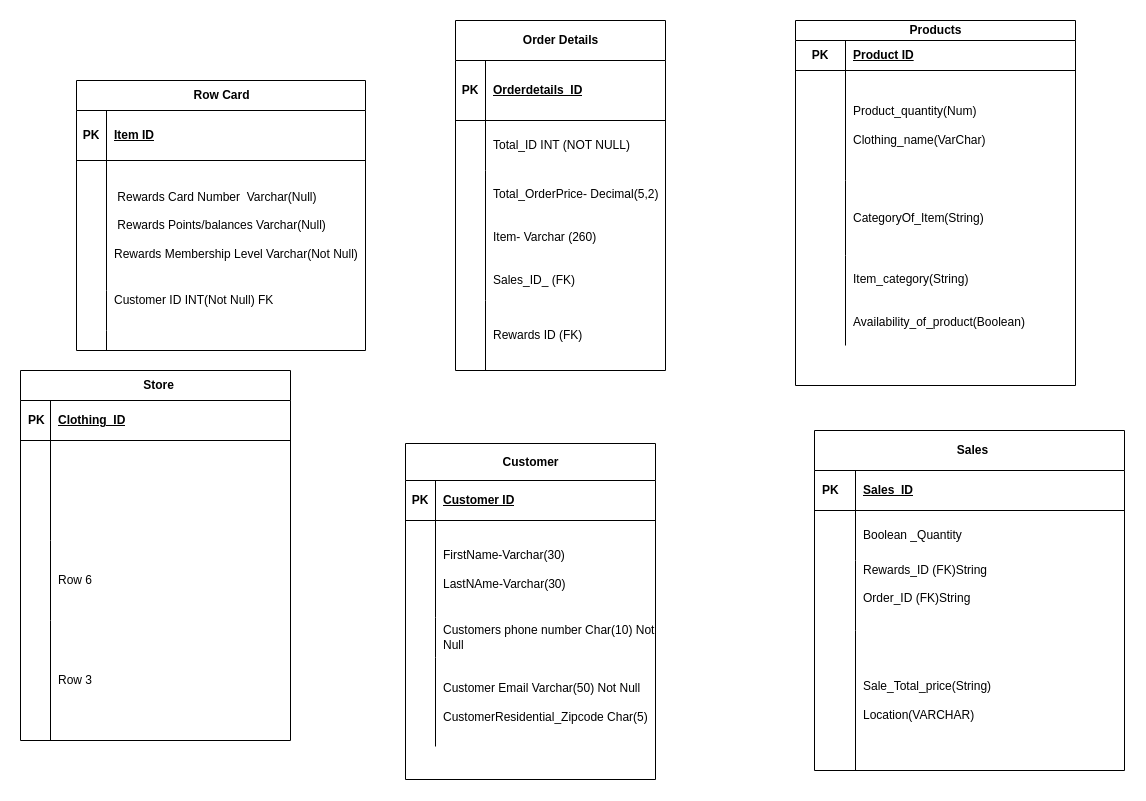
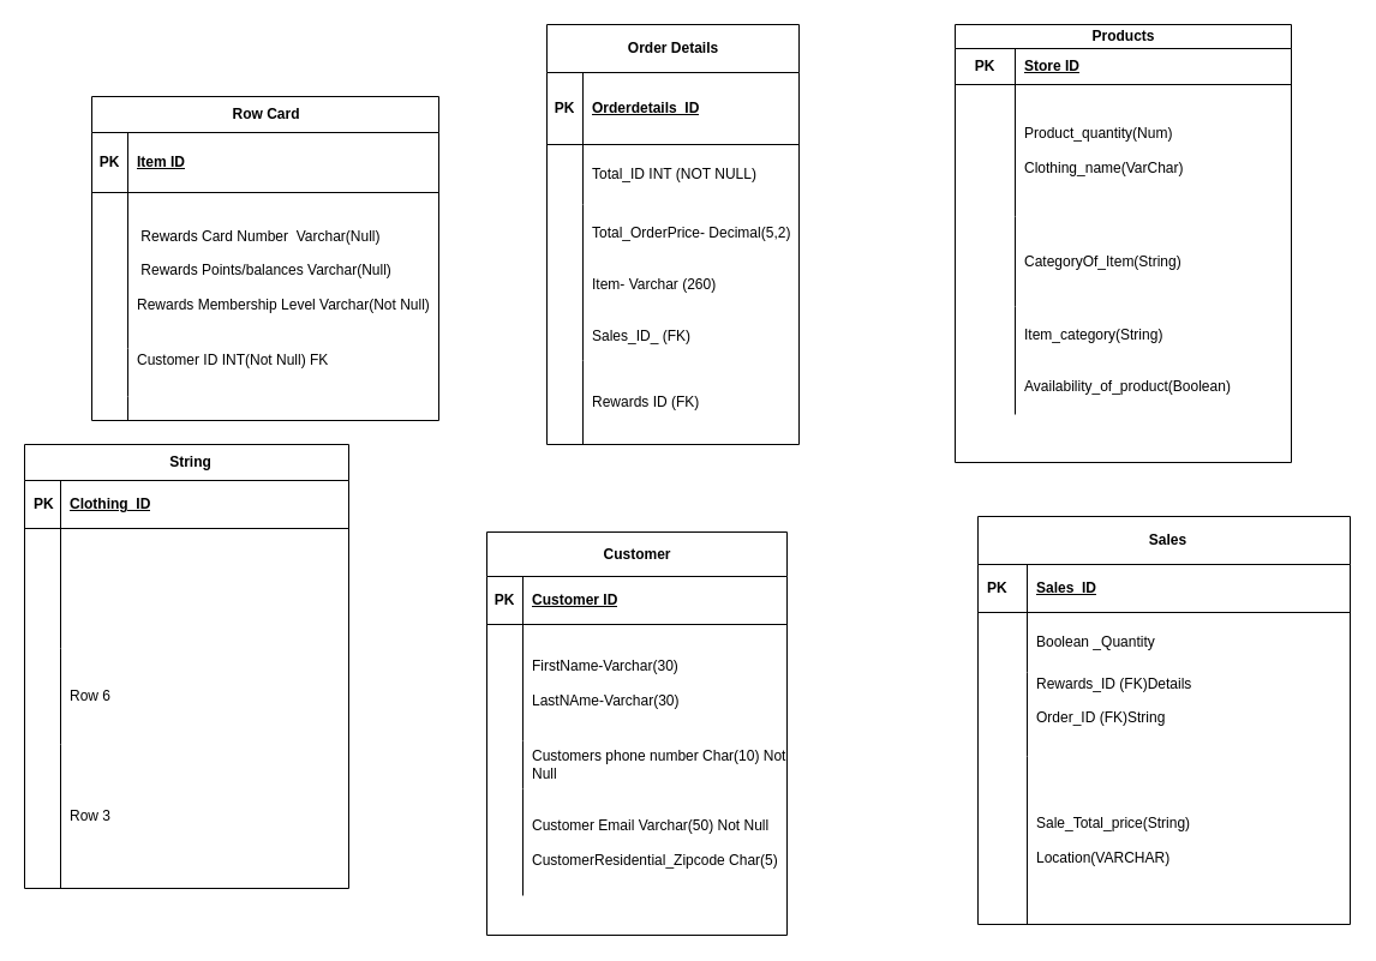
- <mxCell id="18" value="Product ID" style="shape=partialRectangle;connectable=0;fillColor=none;top=0;left=0;bottom=0;right=0;align=left;spacingLeft=6;fontStyle=5;overflow=hidden;whiteSpace=wrap;html=1;" parent="16" vertex="1"><mxGeometry x="50" width="230" height="30" as="geometry"><mxRectangle width="230" height="30" as="alternateBounds" /></mxGeometry></mxCell>
+ <mxCell id="18" value="Store ID" style="shape=partialRectangle;connectable=0;fillColor=none;top=0;left=0;bottom=0;right=0;align=left;spacingLeft=6;fontStyle=5;overflow=hidden;whiteSpace=wrap;html=1;" parent="16" vertex="1"><mxGeometry x="50" width="230" height="30" as="geometry"><mxRectangle width="230" height="30" as="alternateBounds" /></mxGeometry></mxCell>
- <mxCell id="67" value="Store" style="shape=table;startSize=30;container=1;collapsible=1;childLayout=tableLayout;fixedRows=1;rowLines=0;fontStyle=1;align=center;resizeLast=1;html=1;strokeColor=default;verticalAlign=middle;spacingLeft=6;fontFamily=Helvetica;fontSize=12;fontColor=default;fillColor=none;" vertex="1" parent="1"><mxGeometry x="20" y="370" width="270" height="370" as="geometry" /></mxCell>
+ <mxCell id="67" value="String" style="shape=table;startSize=30;container=1;collapsible=1;childLayout=tableLayout;fixedRows=1;rowLines=0;fontStyle=1;align=center;resizeLast=1;html=1;strokeColor=default;verticalAlign=middle;spacingLeft=6;fontFamily=Helvetica;fontSize=12;fontColor=default;fillColor=none;" vertex="1" parent="1"><mxGeometry x="20" y="370" width="270" height="370" as="geometry" /></mxCell>
- <mxCell id="50" value="Rewards_ID (FK)String&lt;div&gt;&lt;br&gt;&lt;/div&gt;&lt;div&gt;Order_ID (FK)String&lt;/div&gt;&lt;div&gt;&lt;br&gt;&lt;/div&gt;&lt;div&gt;&lt;br&gt;&lt;/div&gt;" style="shape=partialRectangle;connectable=0;fillColor=none;top=0;left=0;bottom=0;right=0;align=left;spacingLeft=6;overflow=hidden;whiteSpace=wrap;html=1;strokeColor=default;verticalAlign=middle;fontFamily=Helvetica;fontSize=12;fontColor=default;" vertex="1" parent="48"><mxGeometry x="41" width="269" height="70" as="geometry"><mxRectangle width="269" height="70" as="alternateBounds" /></mxGeometry></mxCell>
+ <mxCell id="50" value="Rewards_ID (FK)Details&lt;div&gt;&lt;br&gt;&lt;/div&gt;&lt;div&gt;Order_ID (FK)String&lt;/div&gt;&lt;div&gt;&lt;br&gt;&lt;/div&gt;&lt;div&gt;&lt;br&gt;&lt;/div&gt;" style="shape=partialRectangle;connectable=0;fillColor=none;top=0;left=0;bottom=0;right=0;align=left;spacingLeft=6;overflow=hidden;whiteSpace=wrap;html=1;strokeColor=default;verticalAlign=middle;fontFamily=Helvetica;fontSize=12;fontColor=default;" vertex="1" parent="48"><mxGeometry x="41" width="269" height="70" as="geometry"><mxRectangle width="269" height="70" as="alternateBounds" /></mxGeometry></mxCell>
